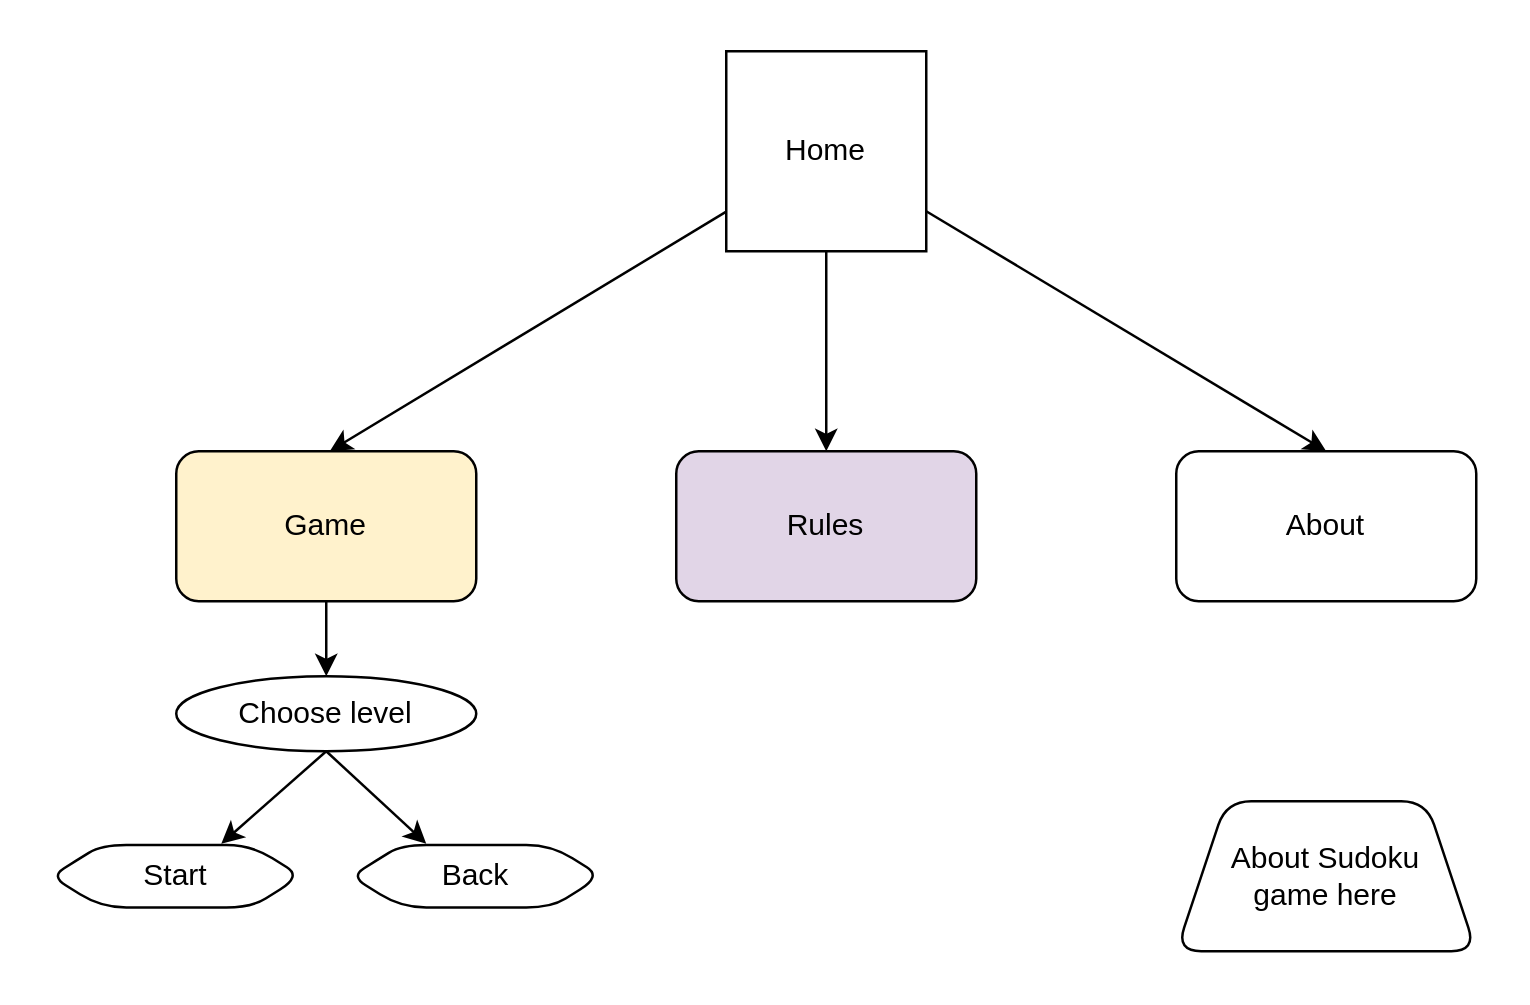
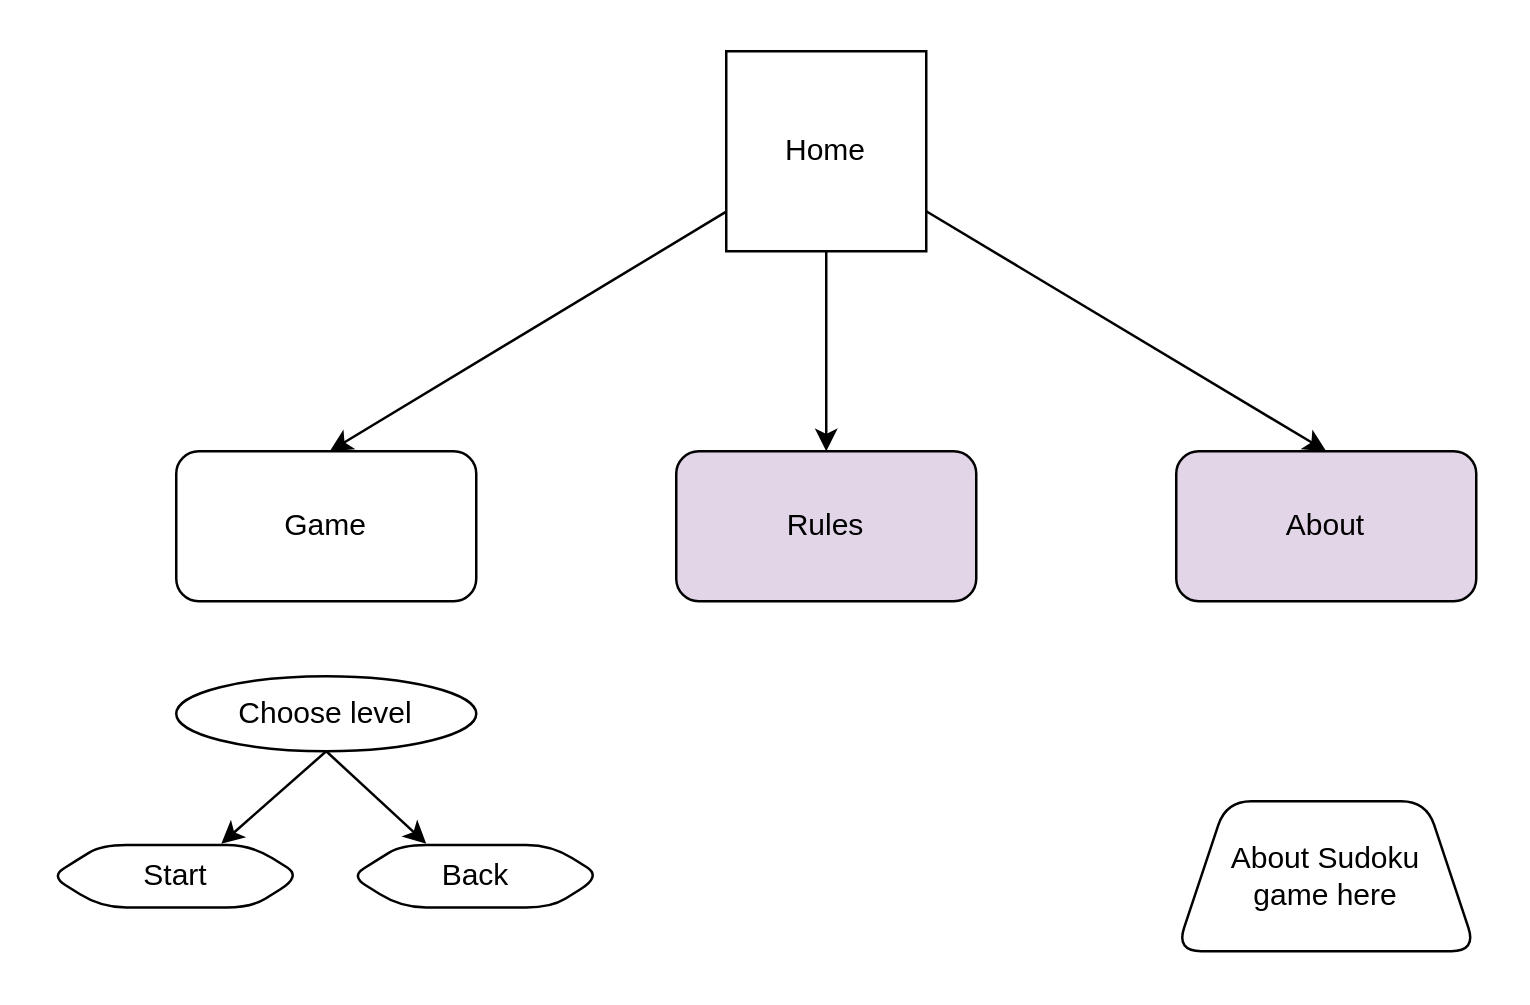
- <mxCell id="9" value="Game" style="rounded=1;whiteSpace=wrap;html=1;fillColor=#fff2cc;" parent="1" vertex="1"><mxGeometry x="70" y="180" width="120" height="60" as="geometry" /></mxCell>
+ <mxCell id="9" value="Game" style="rounded=1;whiteSpace=wrap;html=1;" parent="1" vertex="1"><mxGeometry x="70" y="180" width="120" height="60" as="geometry" /></mxCell>
- <mxCell id="6" value="About" style="rounded=1;whiteSpace=wrap;html=1;" parent="1" vertex="1"><mxGeometry x="470" y="180" width="120" height="60" as="geometry" /></mxCell>
+ <mxCell id="6" value="About" style="rounded=1;whiteSpace=wrap;html=1;fillColor=#e1d5e7;" parent="1" vertex="1"><mxGeometry x="470" y="180" width="120" height="60" as="geometry" /></mxCell>
- <mxCell id="8" value="" style="edgeStyle=none;html=1;" parent="1" source="9" target="13" edge="1"><mxGeometry relative="1" as="geometry" /></mxCell>
